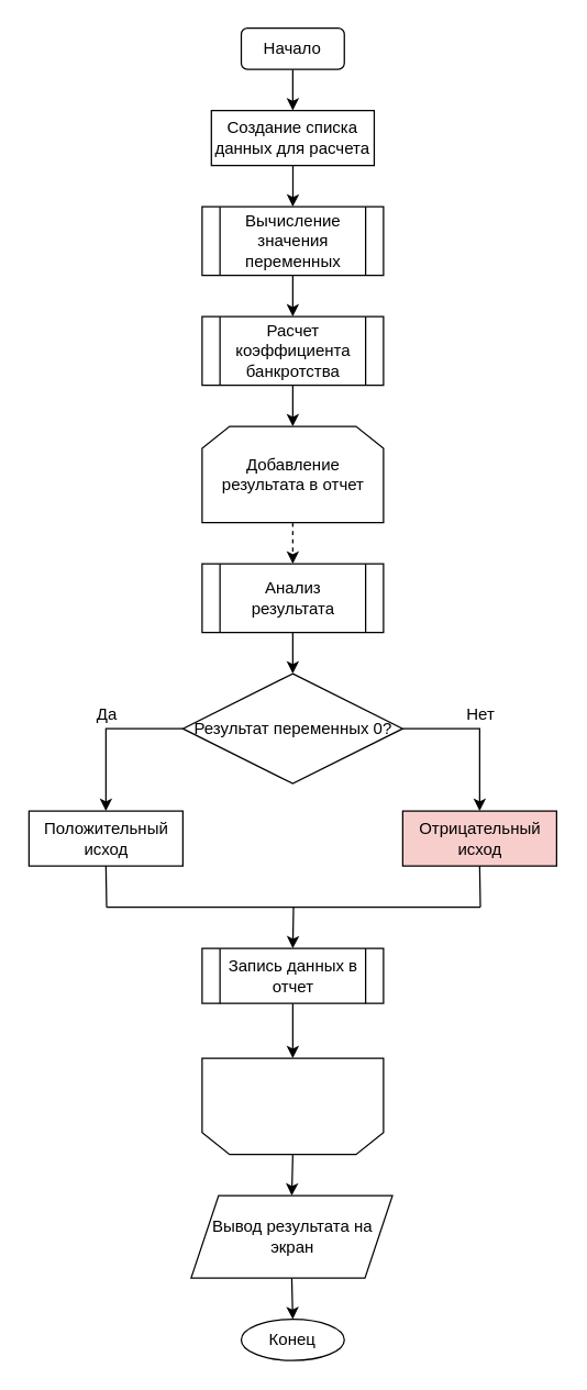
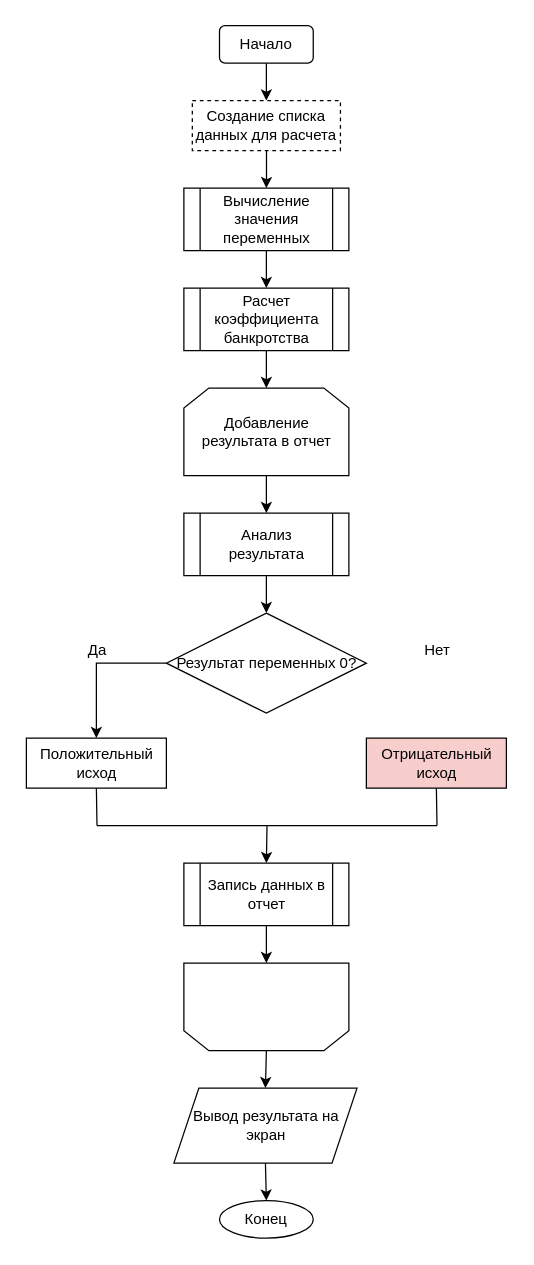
- <mxCell id="5" value="Создание списка данных для расчета" style="rounded=0;whiteSpace=wrap;html=1;" vertex="1" parent="1"><mxGeometry x="153.25" y="80" width="118.5" height="40" as="geometry" /></mxCell>
+ <mxCell id="5" value="Создание списка данных для расчета" style="rounded=0;whiteSpace=wrap;html=1;dashed=1;" vertex="1" parent="1"><mxGeometry x="153.25" y="80" width="118.5" height="40" as="geometry" /></mxCell>
- <mxCell id="10" style="edgeStyle=orthogonalEdgeStyle;rounded=0;orthogonalLoop=1;jettySize=auto;html=1;exitX=0.5;exitY=1;exitDx=0;exitDy=0;entryX=0.5;entryY=0;entryDx=0;entryDy=0;dashed=1;" edge="1" parent="1" source="11" target="15"><mxGeometry relative="1" as="geometry" /></mxCell>
+ <mxCell id="10" style="edgeStyle=orthogonalEdgeStyle;rounded=0;orthogonalLoop=1;jettySize=auto;html=1;exitX=0.5;exitY=1;exitDx=0;exitDy=0;entryX=0.5;entryY=0;entryDx=0;entryDy=0;" edge="1" parent="1" source="11" target="15"><mxGeometry relative="1" as="geometry" /></mxCell>
- <mxCell id="17" style="edgeStyle=orthogonalEdgeStyle;rounded=0;orthogonalLoop=1;jettySize=auto;html=1;exitX=1;exitY=0.5;exitDx=0;exitDy=0;entryX=0.5;entryY=0;entryDx=0;entryDy=0;" edge="1" parent="1" source="18" target="20"><mxGeometry relative="1" as="geometry" /></mxCell>
- <mxCell id="22" value="Запись данных в отчет" style="shape=process;whiteSpace=wrap;html=1;backgroundOutline=1;" vertex="1" parent="1"><mxGeometry x="146.5" y="690" width="132" height="40" as="geometry" /></mxCell>
+ <mxCell id="22" value="Запись данных в отчет" style="shape=process;whiteSpace=wrap;html=1;backgroundOutline=1;" vertex="1" parent="1"><mxGeometry x="146.5" y="690" width="132" height="50" as="geometry" /></mxCell>
